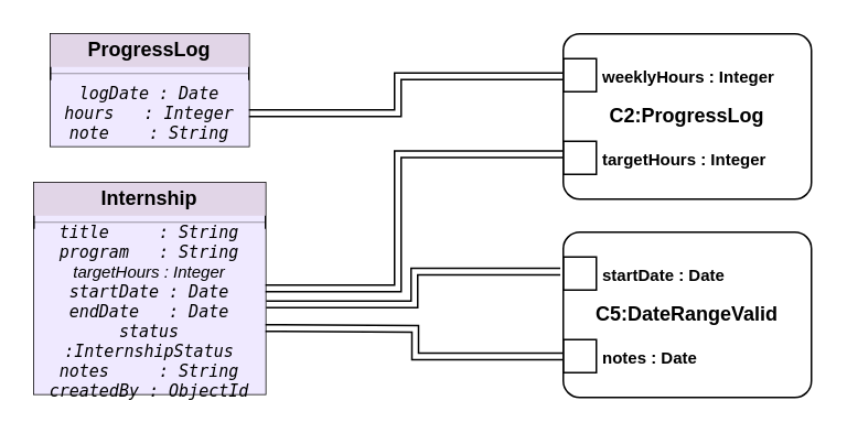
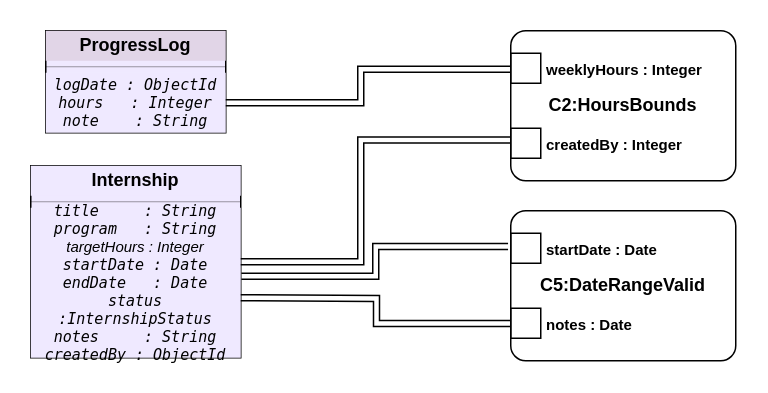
- <mxCell id="15" value="&lt;div&gt;&lt;font face=&quot;monospace&quot;&gt;logDate : Date&lt;/font&gt;&lt;/div&gt;&lt;div&gt;&lt;font face=&quot;monospace&quot;&gt;hours&amp;nbsp; &amp;nbsp;: Integer&lt;/font&gt;&lt;/div&gt;&lt;div&gt;&lt;font face=&quot;monospace&quot;&gt;note&amp;nbsp; &amp;nbsp; : String&lt;/font&gt;&lt;/div&gt;" style="html=1;align=center;spacing=0;verticalAlign=middle;strokeColor=none;fillColor=#EFE9FF;whiteSpace=wrap;fontStyle=2;fontSize=10;labelBackgroundColor=none;" vertex="1" parent="12"><mxGeometry y="28" width="120" height="40" as="geometry" /></mxCell>
+ <mxCell id="15" value="&lt;div&gt;&lt;font face=&quot;monospace&quot;&gt;logDate : ObjectId&lt;/font&gt;&lt;/div&gt;&lt;div&gt;&lt;font face=&quot;monospace&quot;&gt;hours&amp;nbsp; &amp;nbsp;: Integer&lt;/font&gt;&lt;/div&gt;&lt;div&gt;&lt;font face=&quot;monospace&quot;&gt;note&amp;nbsp; &amp;nbsp; : String&lt;/font&gt;&lt;/div&gt;" style="html=1;align=center;spacing=0;verticalAlign=middle;strokeColor=none;fillColor=#EFE9FF;whiteSpace=wrap;fontStyle=2;fontSize=10;labelBackgroundColor=none;" vertex="1" parent="12"><mxGeometry y="28" width="120" height="40" as="geometry" /></mxCell>
- <mxCell id="5" value="C2:ProgressLog" style="html=1;shape=mxgraph.sysml.paramDgm;fontStyle=1;whiteSpace=wrap;align=center;" vertex="1" parent="1"><mxGeometry x="340" y="20" width="150" height="100" as="geometry" /></mxCell>
+ <mxCell id="5" value="C2:HoursBounds" style="html=1;shape=mxgraph.sysml.paramDgm;fontStyle=1;whiteSpace=wrap;align=center;" vertex="1" parent="1"><mxGeometry x="340" y="20" width="150" height="100" as="geometry" /></mxCell>
- <mxCell id="7" value="targetHours : Integer" style="resizable=0;html=1;align=left;verticalAlign=middle;labelPosition=left;verticalLabelPosition=middle;labelBackgroundColor=none;fontSize=10;spacingLeft=22;fontStyle=1;" connectable="0" vertex="1" parent="5"><mxGeometry y="75" as="geometry" /></mxCell>
+ <mxCell id="7" value="createdBy : Integer" style="resizable=0;html=1;align=left;verticalAlign=middle;labelPosition=left;verticalLabelPosition=middle;labelBackgroundColor=none;fontSize=10;spacingLeft=22;fontStyle=1;" connectable="0" vertex="1" parent="5"><mxGeometry y="75" as="geometry" /></mxCell>
- <mxCell id="9" value="Internship" style="html=1;align=center;spacing=0;verticalAlign=middle;strokeColor=none;fillColor=#e1d5e7;whiteSpace=wrap;fontStyle=1;labelBackgroundColor=none;" vertex="1" parent="8"><mxGeometry width="140" height="20" as="geometry" /></mxCell>
+ <mxCell id="9" value="Internship" style="html=1;align=center;spacing=0;verticalAlign=middle;strokeColor=none;fillColor=#EFE9FF;whiteSpace=wrap;fontStyle=1;labelBackgroundColor=none;" vertex="1" parent="8"><mxGeometry width="140" height="20" as="geometry" /></mxCell>
